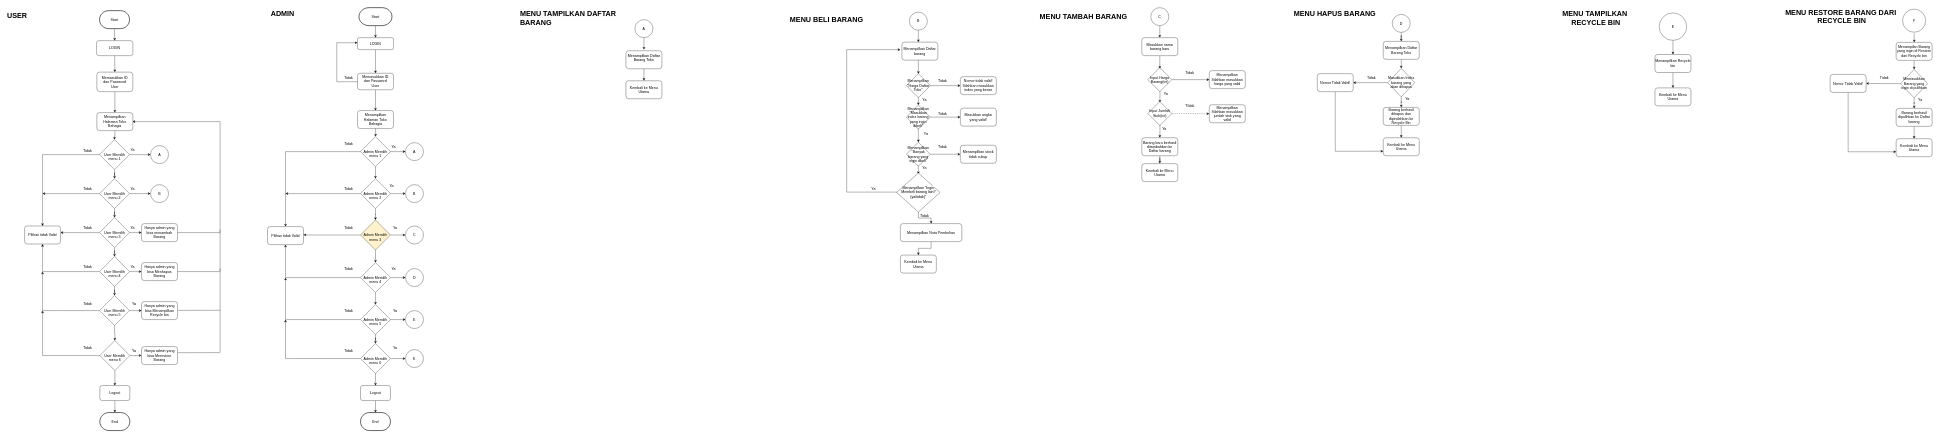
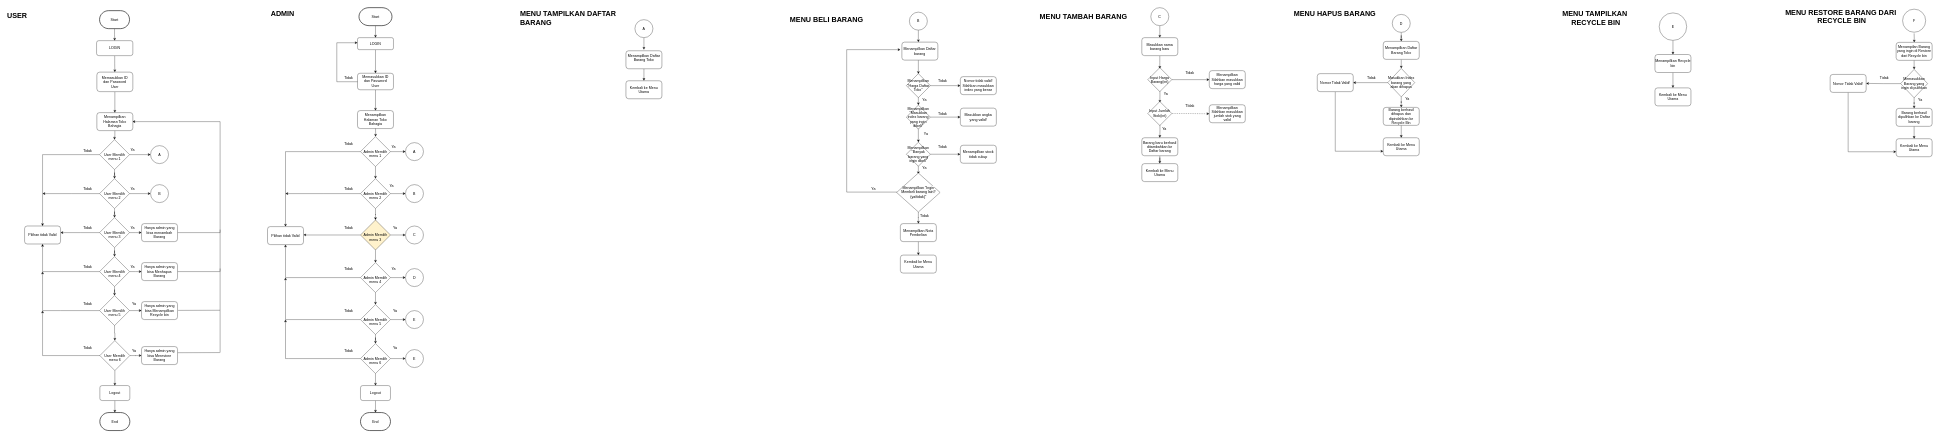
- <mxCell id="125" value="Menampilkan Nota Pembelian" style="rounded=1;whiteSpace=wrap;html=1;" vertex="1" parent="1"><mxGeometry x="3000" y="745" width="205" height="60" as="geometry" /></mxCell>
+ <mxCell id="125" value="Menampilkan Nota Pembelian" style="rounded=1;whiteSpace=wrap;html=1;" vertex="1" parent="1"><mxGeometry x="3000" y="745" width="120" height="60" as="geometry" /></mxCell>
